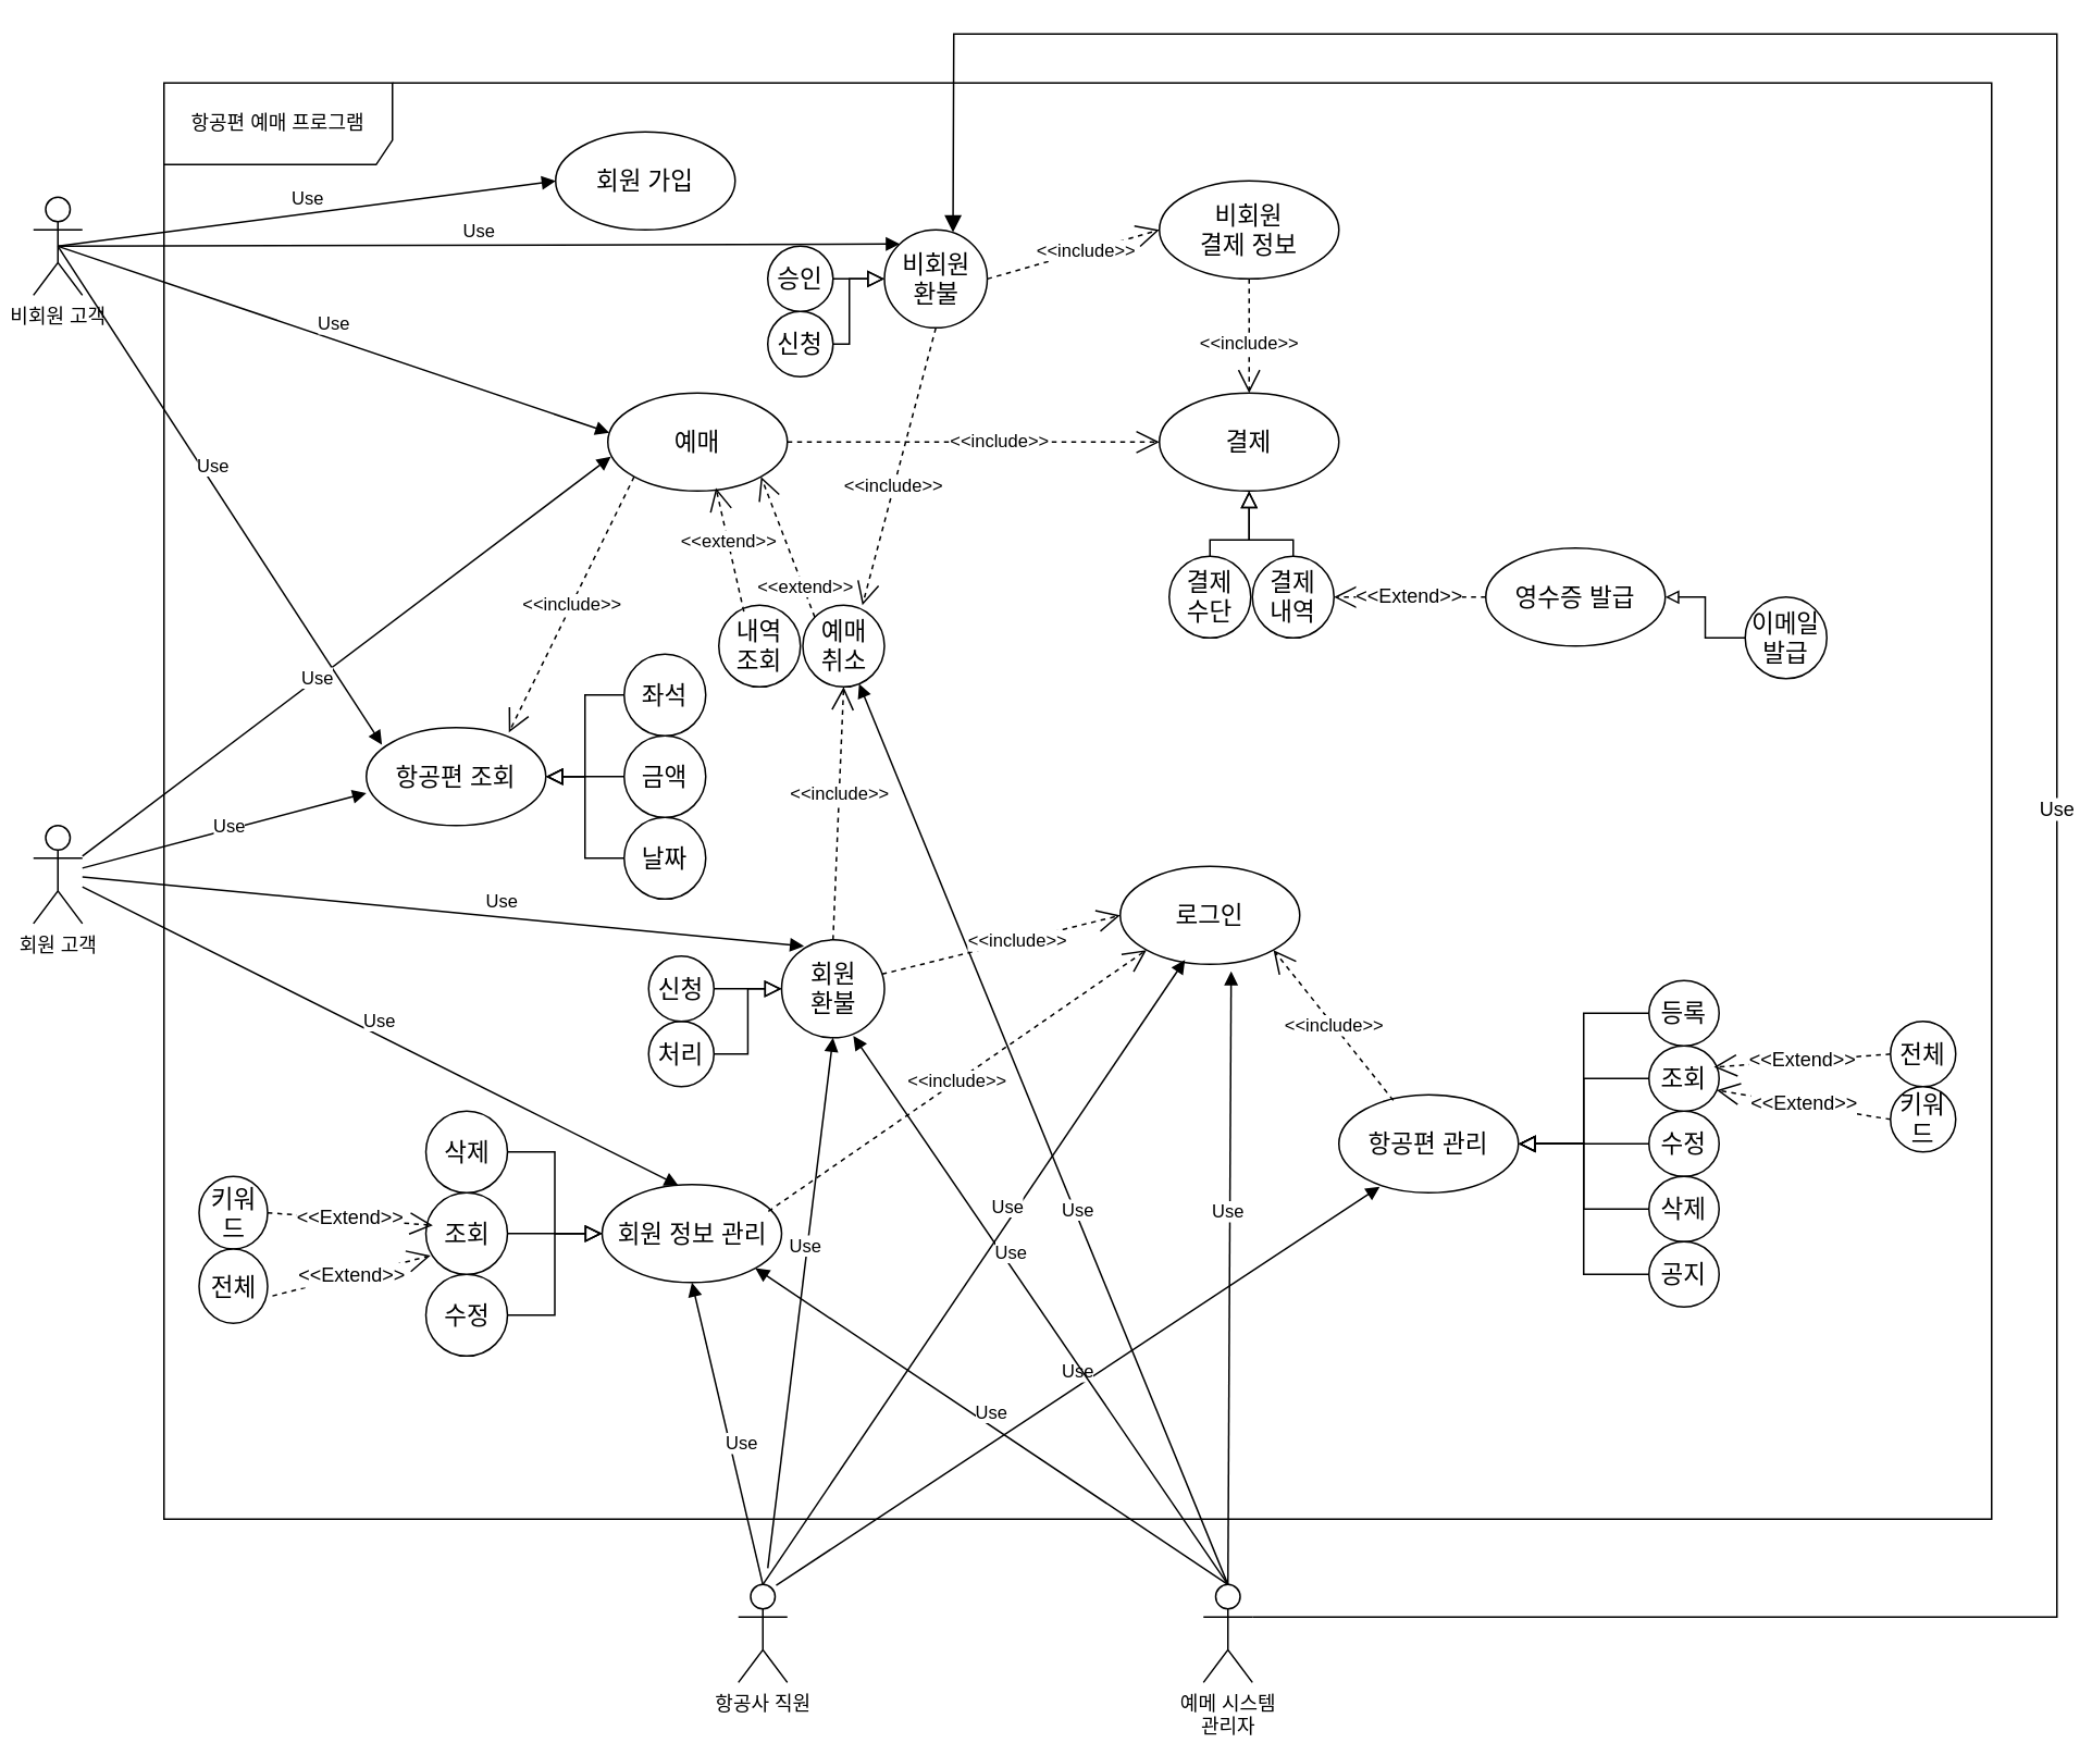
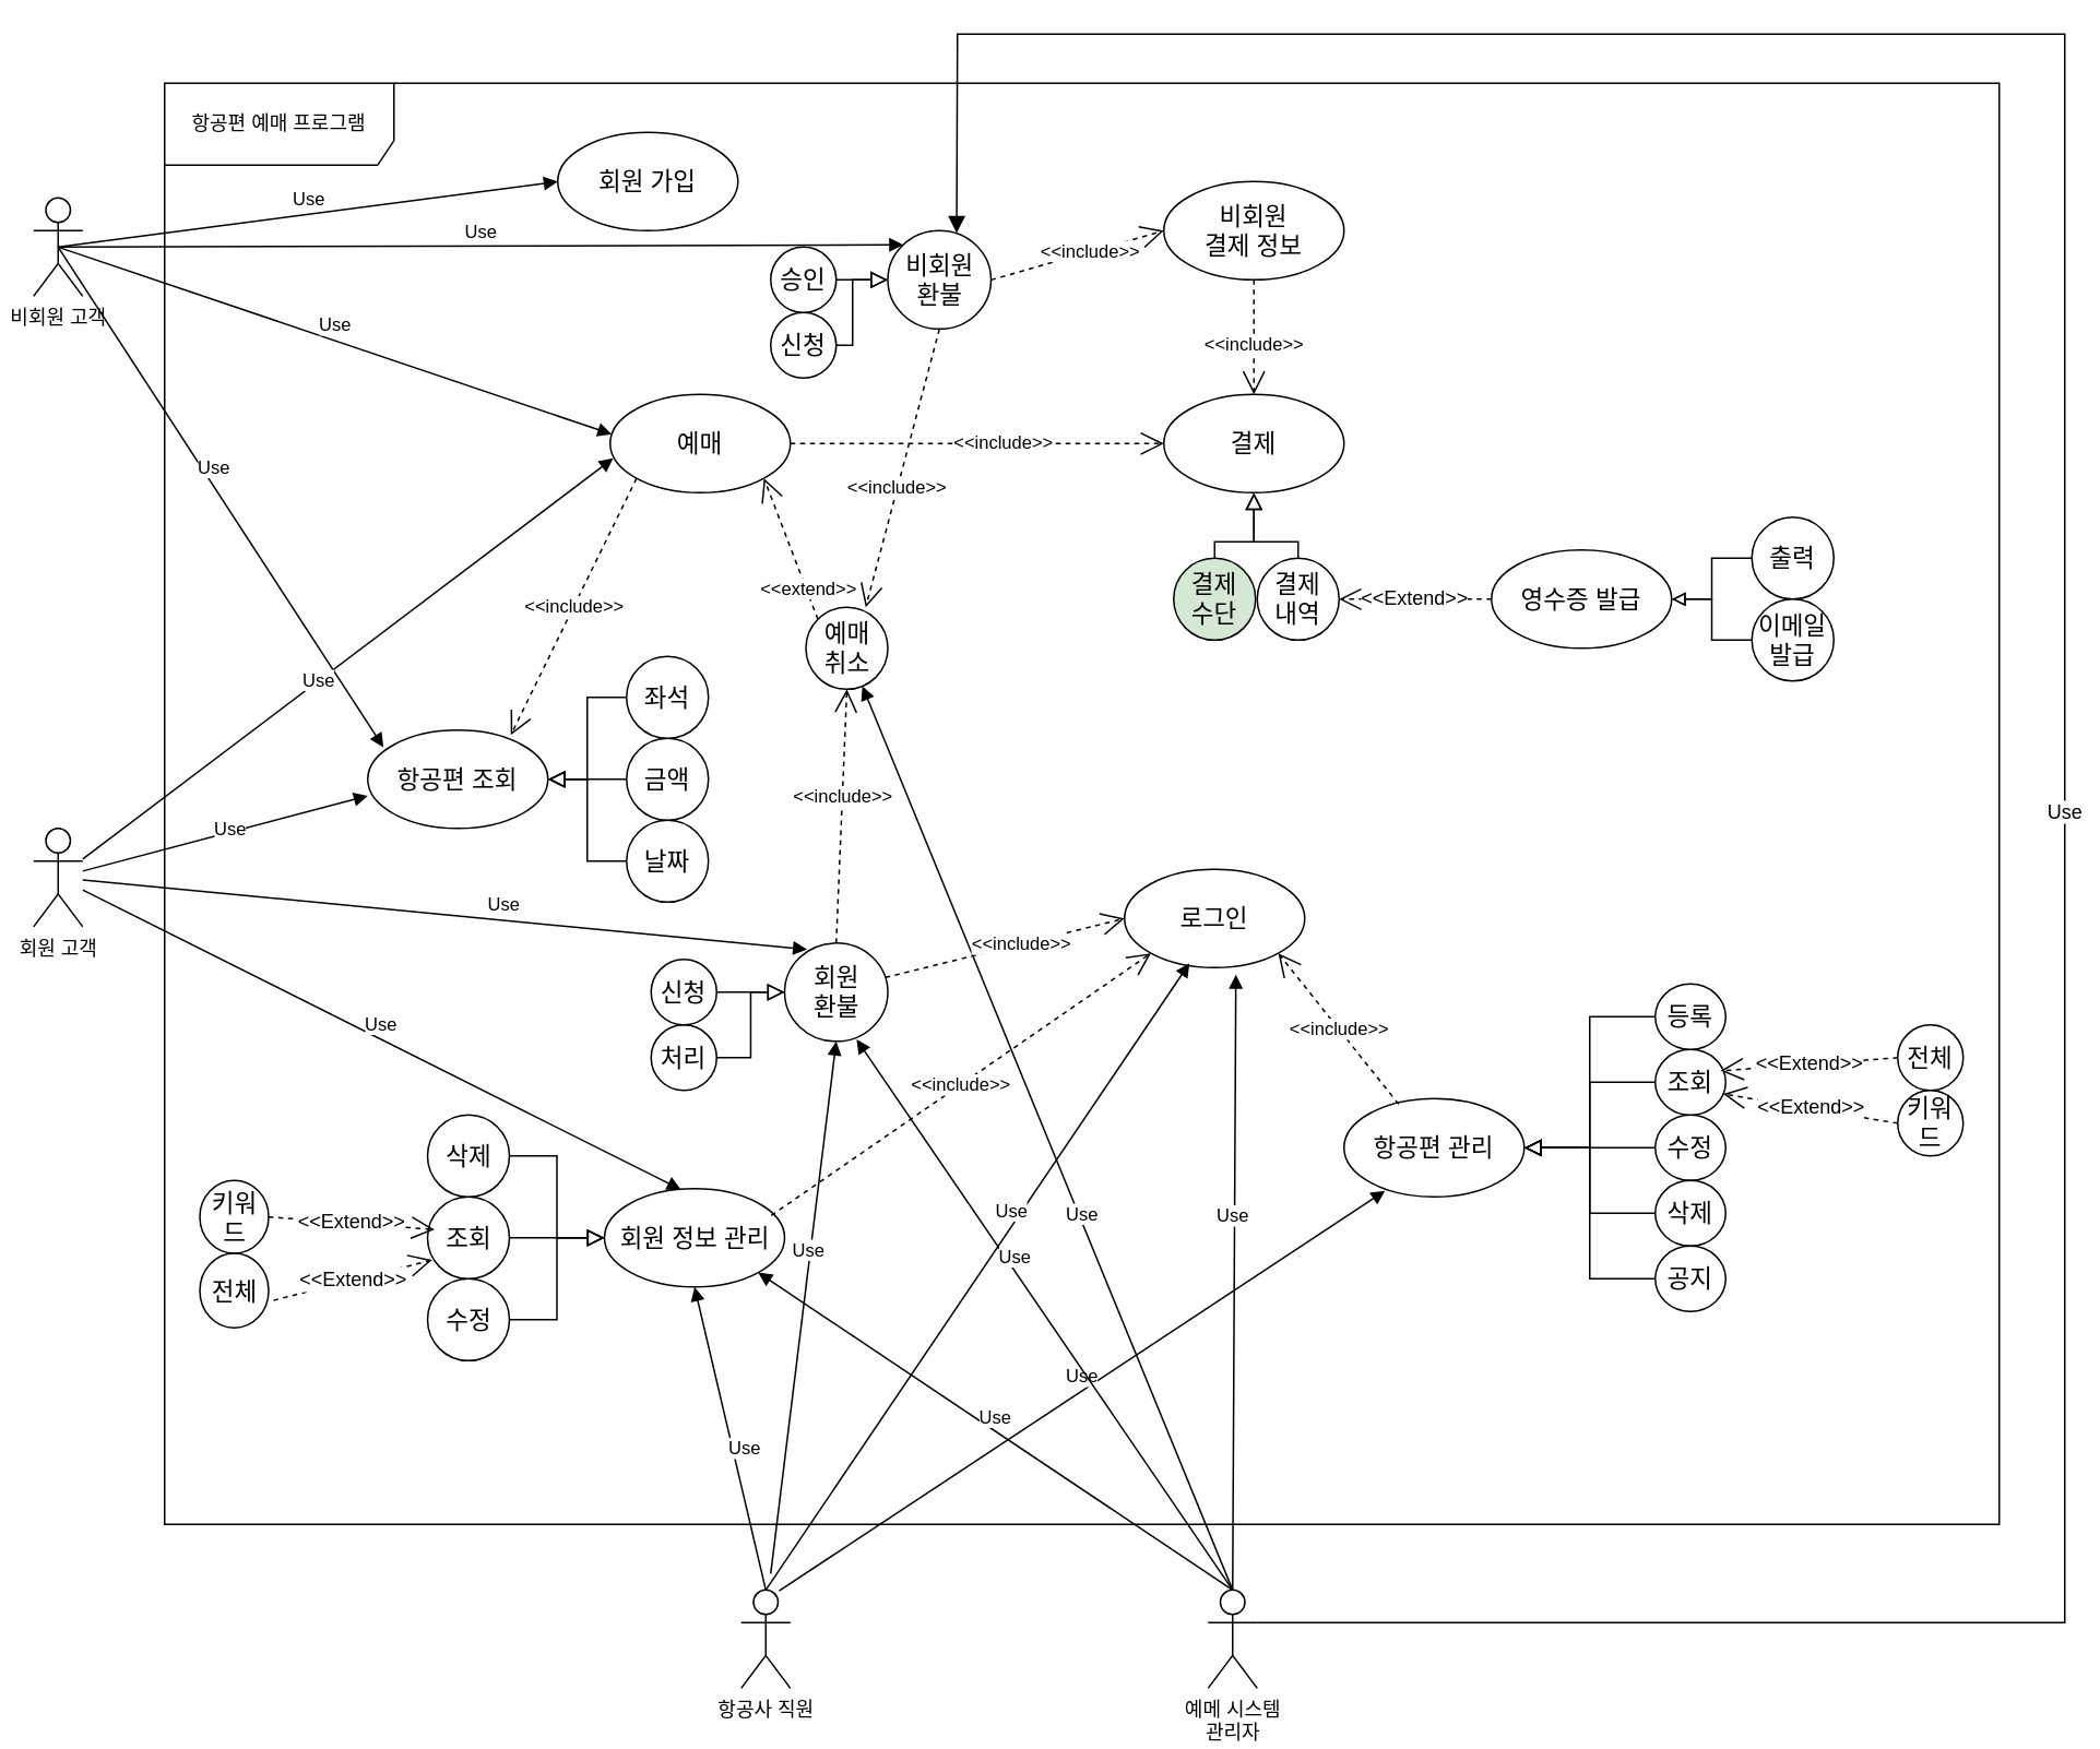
+ <mxCell id="91" value="" style="edgeStyle=orthogonalEdgeStyle;rounded=0;orthogonalLoop=1;jettySize=auto;html=1;endArrow=block;endFill=0;" edge="1" parent="1" source="92" target="89"><mxGeometry relative="1" as="geometry" /></mxCell>
+ <mxCell id="92" value="&lt;span style=&quot;font-size: 15px;&quot;&gt;출력&lt;/span&gt;" style="ellipse;whiteSpace=wrap;html=1;" vertex="1" parent="1"><mxGeometry x="1069" y="315.4" width="50" height="50" as="geometry" /></mxCell>
- <mxCell id="54" value="&amp;lt;&amp;lt;extend&amp;gt;&amp;gt;" style="endArrow=open;endSize=12;dashed=1;html=1;rounded=0;exitX=0.307;exitY=0.077;exitDx=0;exitDy=0;exitPerimeter=0;entryX=0.602;entryY=0.967;entryDx=0;entryDy=0;entryPerimeter=0;" edge="1" parent="1" source="53" target="13"><mxGeometry x="0.141" width="160" relative="1" as="geometry"><mxPoint x="401.95" y="233.3" as="sourcePoint" /><mxPoint x="399" y="300.4" as="targetPoint" /><mxPoint as="offset" /></mxGeometry></mxCell>
- <mxCell id="88" value="&lt;span style=&quot;font-size: 15px;&quot;&gt;결제&lt;/span&gt;&lt;div&gt;&lt;span style=&quot;font-size: 15px;&quot;&gt;수단&lt;/span&gt;&lt;/div&gt;" style="ellipse;whiteSpace=wrap;html=1;" vertex="1" parent="1"><mxGeometry x="716" y="340.4" width="50" height="50" as="geometry" /></mxCell>
+ <mxCell id="88" value="&lt;span style=&quot;font-size: 15px;&quot;&gt;결제&lt;/span&gt;&lt;div&gt;&lt;span style=&quot;font-size: 15px;&quot;&gt;수단&lt;/span&gt;&lt;/div&gt;" style="ellipse;whiteSpace=wrap;html=1;fillColor=#d5e8d4;" vertex="1" parent="1"><mxGeometry x="716" y="340.4" width="50" height="50" as="geometry" /></mxCell>
- <mxCell id="53" value="&lt;span style=&quot;font-size: 15px;&quot;&gt;내역&lt;br&gt;조회&lt;/span&gt;" style="ellipse;whiteSpace=wrap;html=1;" vertex="1" parent="1"><mxGeometry x="440" y="370.4" width="50" height="50" as="geometry" /></mxCell>
